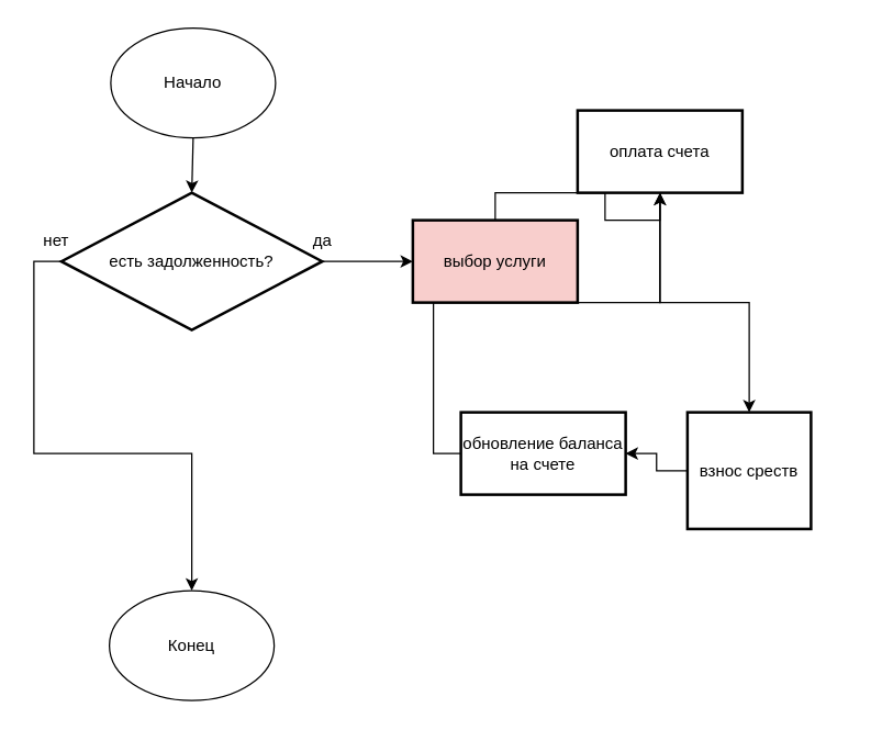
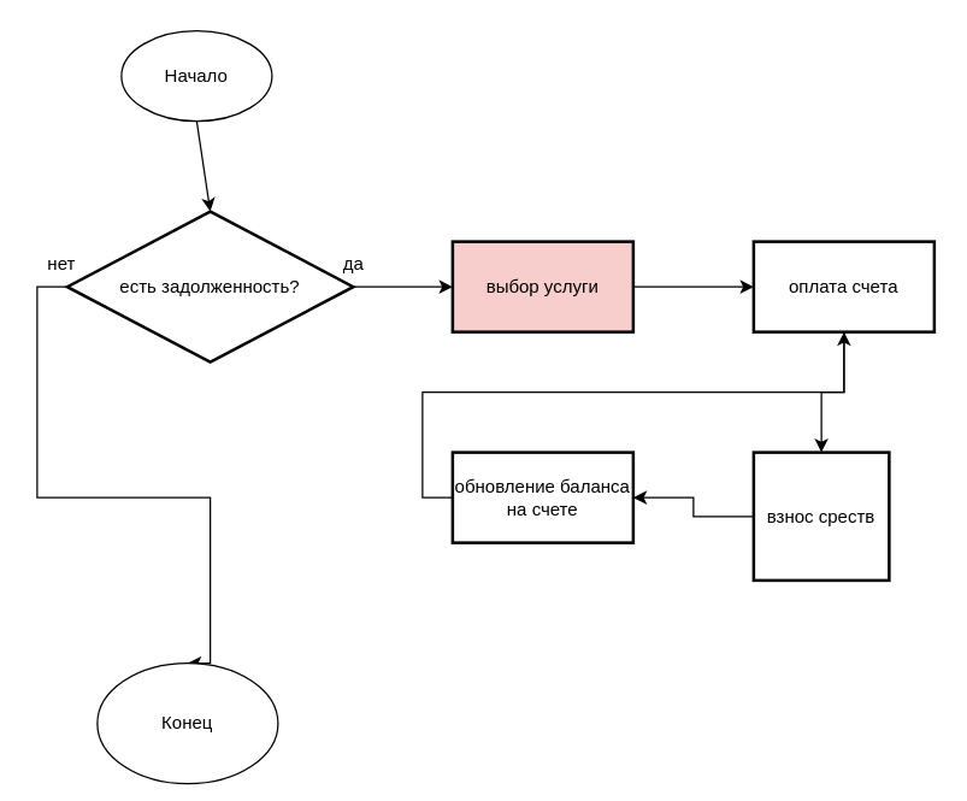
- <mxCell id="2" value="Начало" style="ellipse;whiteSpace=wrap;html=1;" vertex="1" parent="1"><mxGeometry x="80" y="20" width="120" height="80" as="geometry" /></mxCell>
+ <mxCell id="2" value="Начало" style="ellipse;whiteSpace=wrap;html=1;" vertex="1" parent="1"><mxGeometry x="80" y="20" width="100" height="60" as="geometry" /></mxCell>
- <mxCell id="10" value="оплата счета" style="whiteSpace=wrap;html=1;strokeWidth=2;" vertex="1" parent="1"><mxGeometry x="420" y="80" width="120" height="60" as="geometry" /></mxCell>
+ <mxCell id="10" value="оплата счета" style="whiteSpace=wrap;html=1;strokeWidth=2;" vertex="1" parent="1"><mxGeometry x="500" y="160" width="120" height="60" as="geometry" /></mxCell>
- <mxCell id="14" value="обновление баланса на счете" style="whiteSpace=wrap;html=1;strokeWidth=2;" vertex="1" parent="1"><mxGeometry x="335" y="300" width="120" height="60" as="geometry" /></mxCell>
+ <mxCell id="14" value="обновление баланса на счете" style="whiteSpace=wrap;html=1;strokeWidth=2;" vertex="1" parent="1"><mxGeometry x="300" y="300" width="120" height="60" as="geometry" /></mxCell>
- <mxCell id="15" value="Конец" style="ellipse;whiteSpace=wrap;html=1;" vertex="1" parent="1"><mxGeometry x="79" y="430" width="120" height="80" as="geometry" /></mxCell>
+ <mxCell id="15" value="Конец" style="ellipse;whiteSpace=wrap;html=1;" vertex="1" parent="1"><mxGeometry x="64" y="440" width="120" height="80" as="geometry" /></mxCell>
